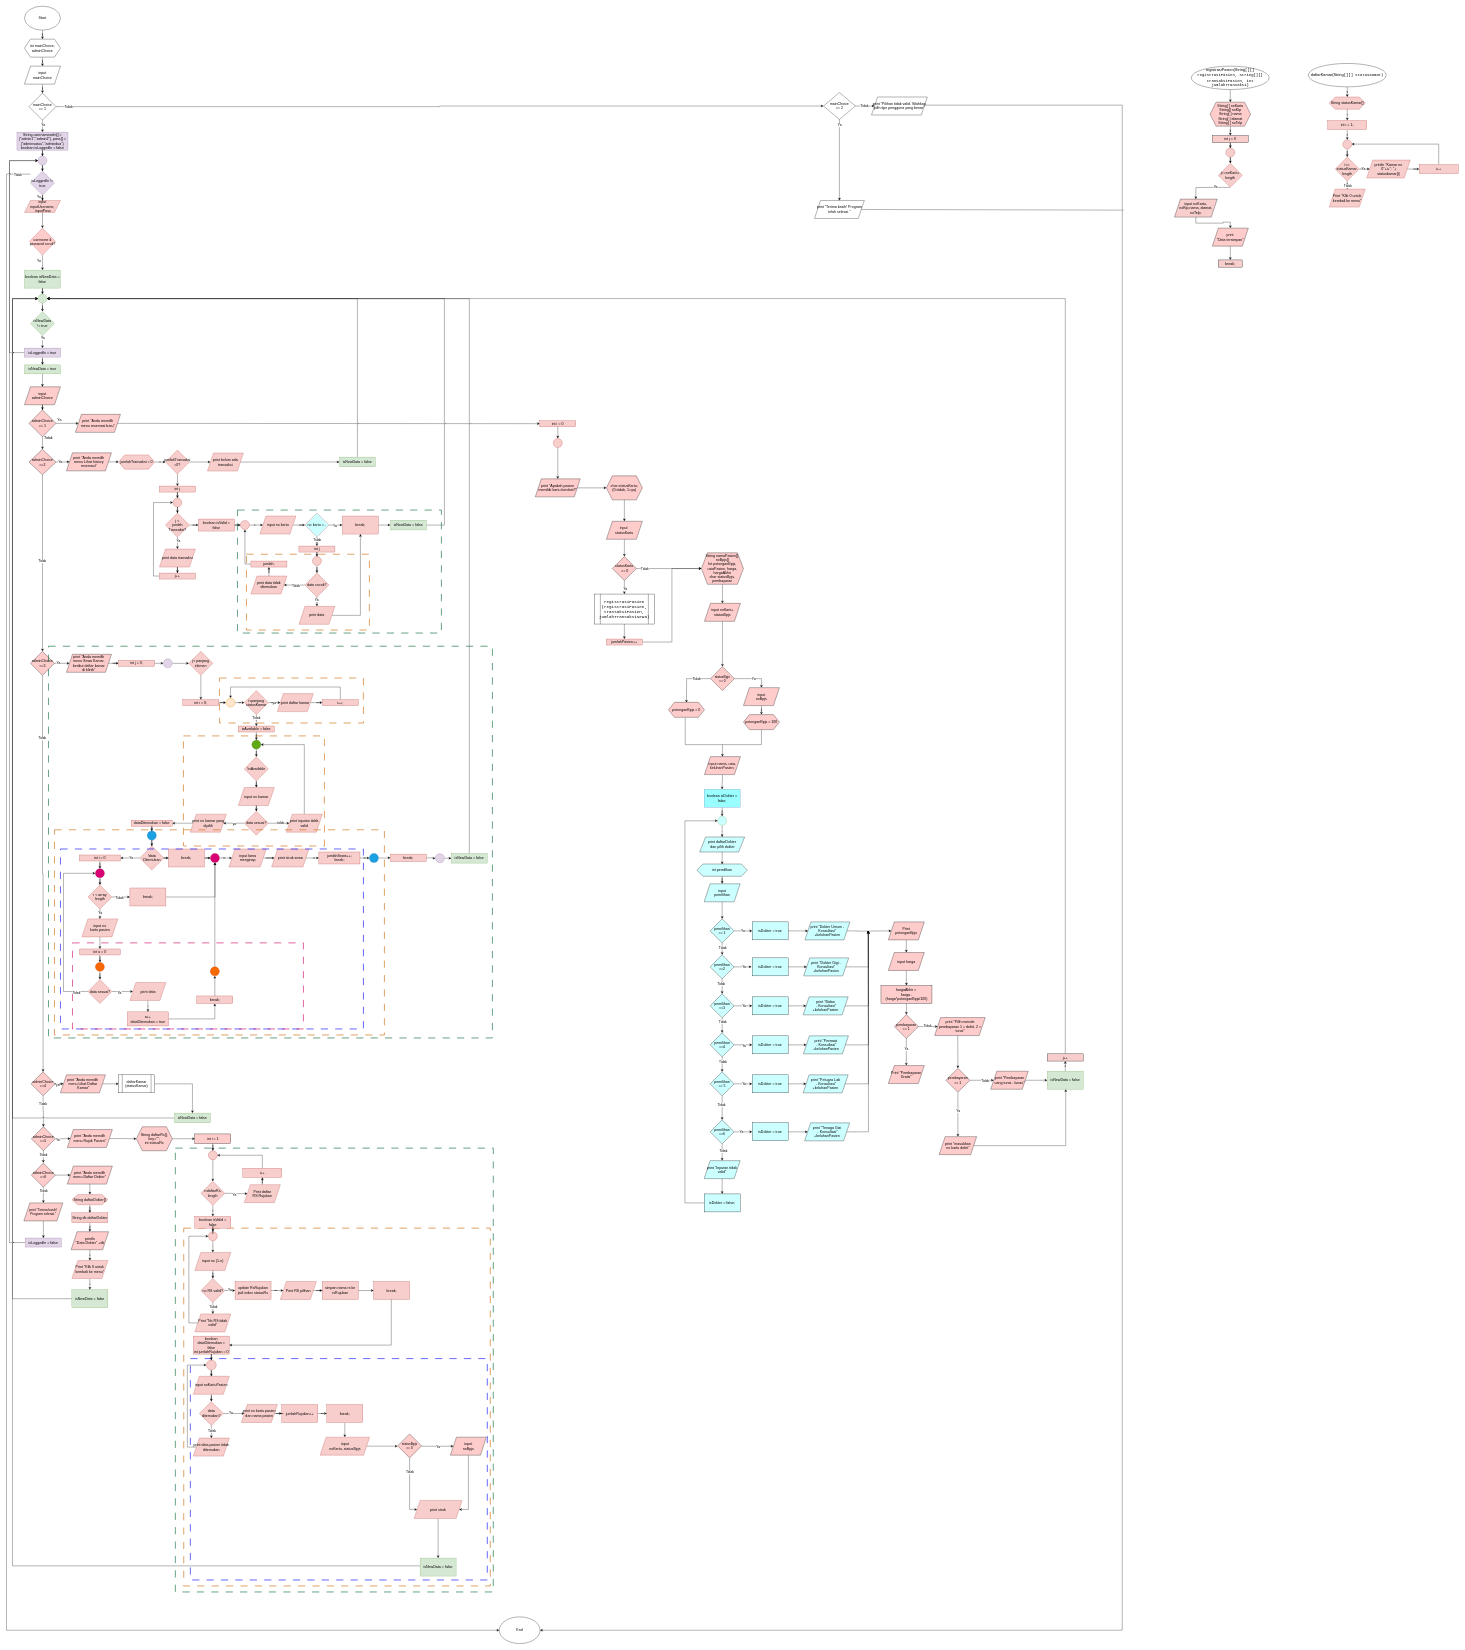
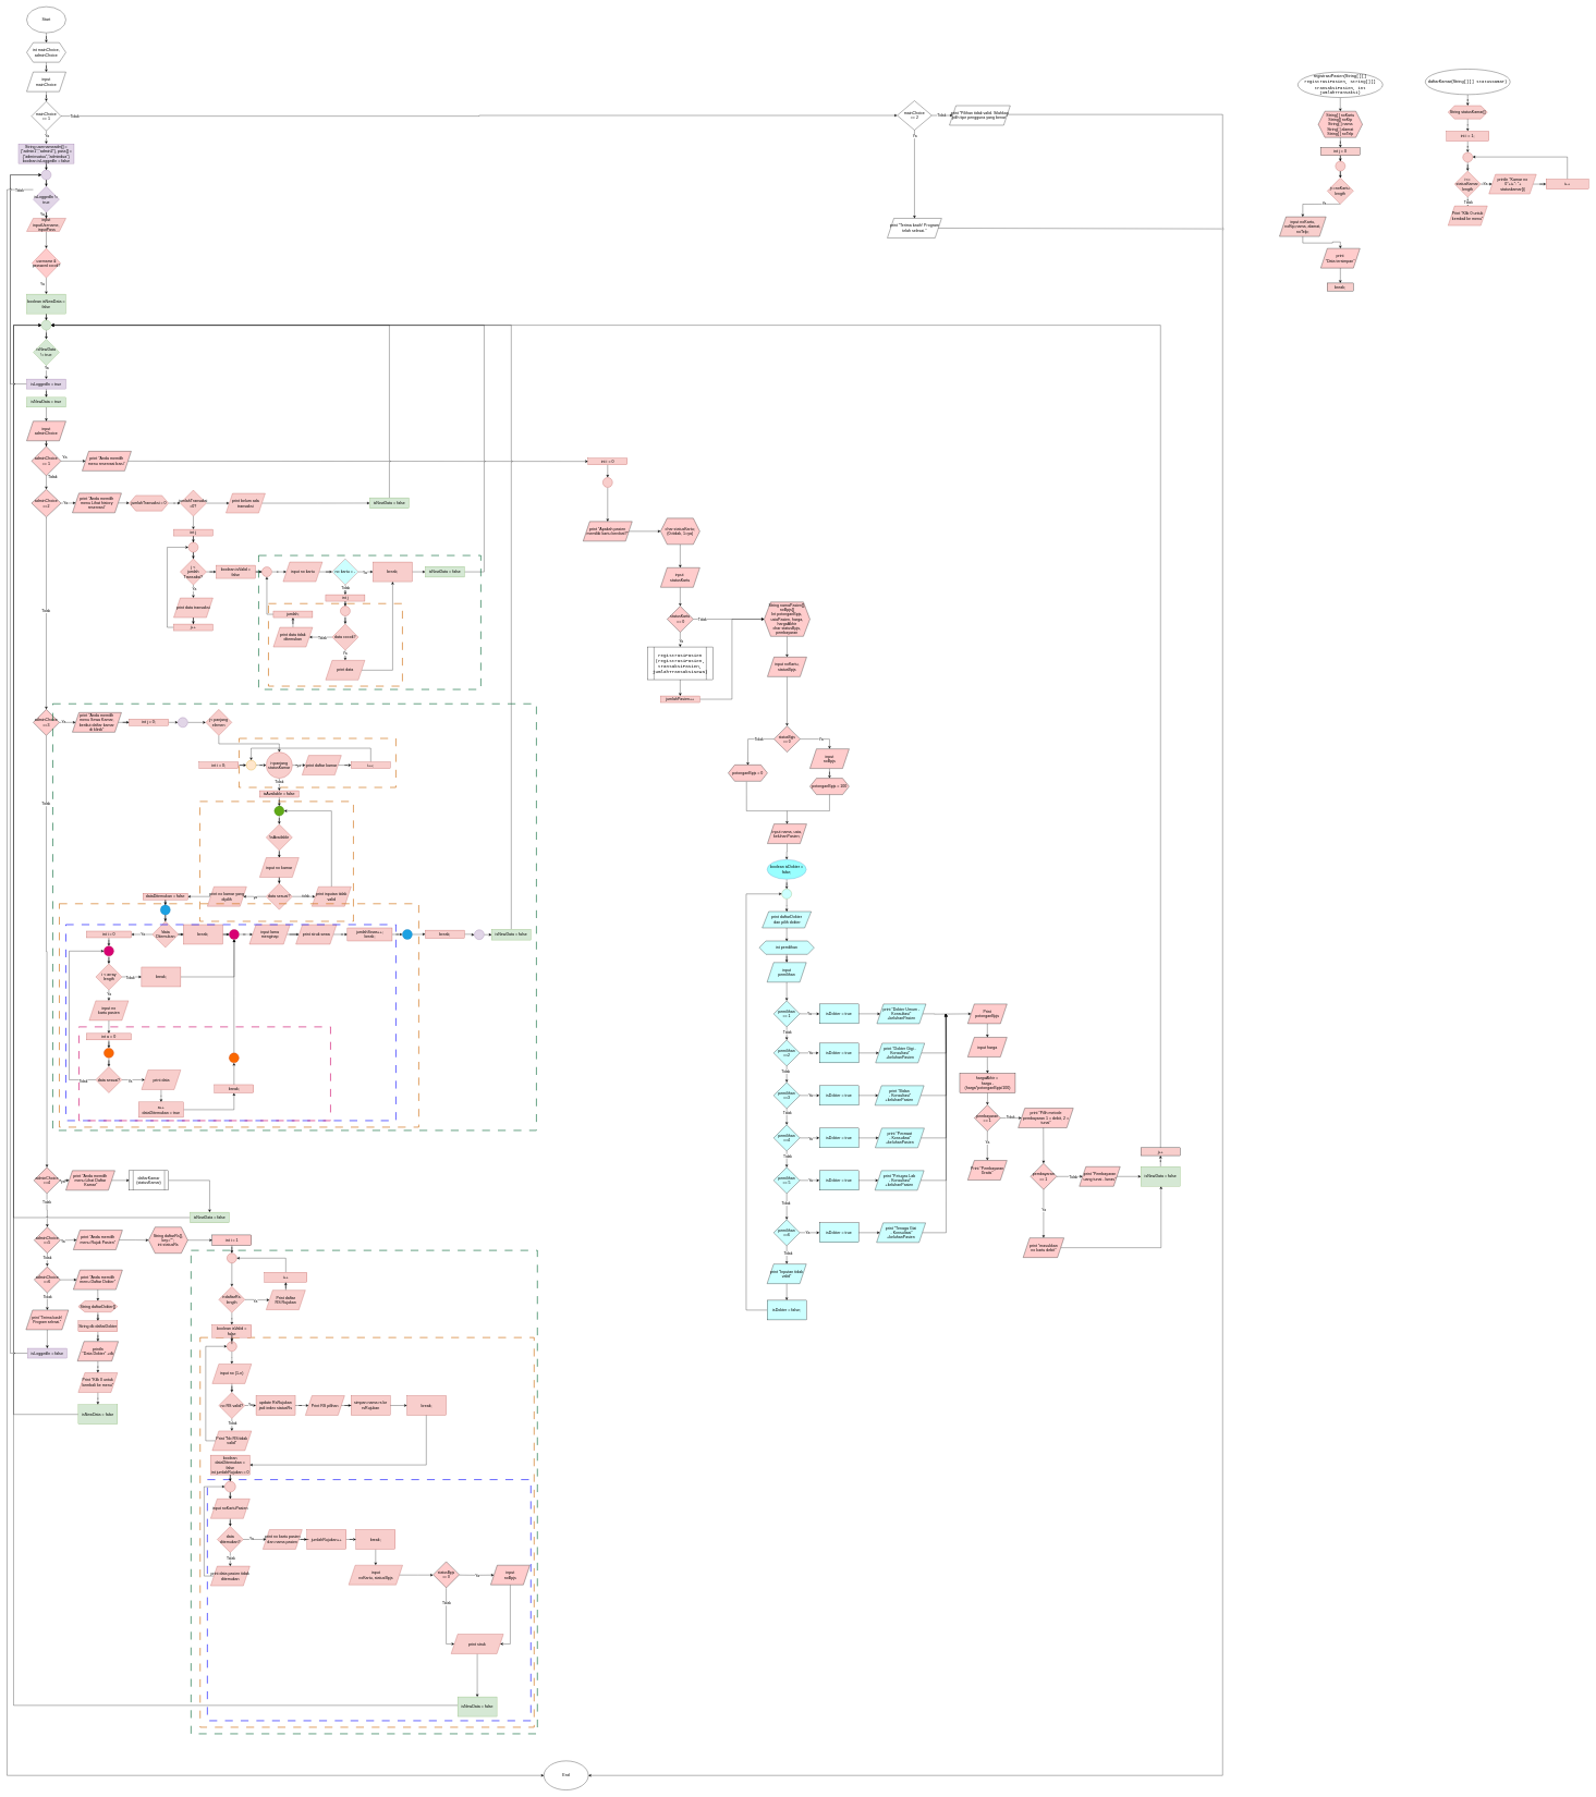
- <mxCell id="372" value="" style="edgeStyle=orthogonalEdgeStyle;rounded=0;orthogonalLoop=1;jettySize=auto;html=1;exitX=0.5;exitY=1;exitDx=0;exitDy=0;" parent="1" source="373" target="371" edge="1"><mxGeometry relative="1" as="geometry"><mxPoint x="713" y="2210.524" as="sourcePoint" /></mxGeometry></mxCell>
+ <mxCell id="372" value="" style="edgeStyle=orthogonalEdgeStyle;rounded=0;orthogonalLoop=1;jettySize=auto;html=1;exitX=0.5;exitY=1;exitDx=0;exitDy=0;" parent="1" source="373" target="382" edge="1"><mxGeometry relative="1" as="geometry"><mxPoint x="713" y="2210.524" as="sourcePoint" /></mxGeometry></mxCell>
- <mxCell id="382" value="i&amp;lt;panjang statusKamar" style="rhombus;whiteSpace=wrap;html=1;fillColor=#f8cecc;strokeColor=#b85450;" parent="1" vertex="1"><mxGeometry x="813" y="2302" width="80" height="80" as="geometry" /></mxCell>
+ <mxCell id="382" value="i&amp;lt;panjang statusKamar" style="ellipse;whiteSpace=wrap;html=1;fillColor=#f8cecc;strokeColor=#b85450;" parent="1" vertex="1"><mxGeometry x="813" y="2302" width="80" height="80" as="geometry" /></mxCell>
- <mxCell id="160" value="boolean isDokter = false;" style="rounded=0;whiteSpace=wrap;html=1;fillColor=#99FFFF;strokeColor=#6c8ebf;" parent="1" vertex="1"><mxGeometry x="2346" y="2631" width="120" height="60" as="geometry" /></mxCell>
+ <mxCell id="160" value="boolean isDokter = false;" style="ellipse;whiteSpace=wrap;html=1;fillColor=#99FFFF;strokeColor=#6c8ebf;" parent="1" vertex="1"><mxGeometry x="2346" y="2631" width="120" height="60" as="geometry" /></mxCell>
- <mxCell id="432" value="int a = 0" style="whiteSpace=wrap;html=1;fillColor=#f8cecc;strokeColor=#b85450;rounded=1;" parent="1" vertex="1"><mxGeometry x="263" y="3163" width="137" height="20" as="geometry" /></mxCell>
+ <mxCell id="432" value="int a = 0" style="whiteSpace=wrap;html=1;fillColor=#f8cecc;strokeColor=#b85450;" parent="1" vertex="1"><mxGeometry x="263" y="3163" width="137" height="20" as="geometry" /></mxCell>
